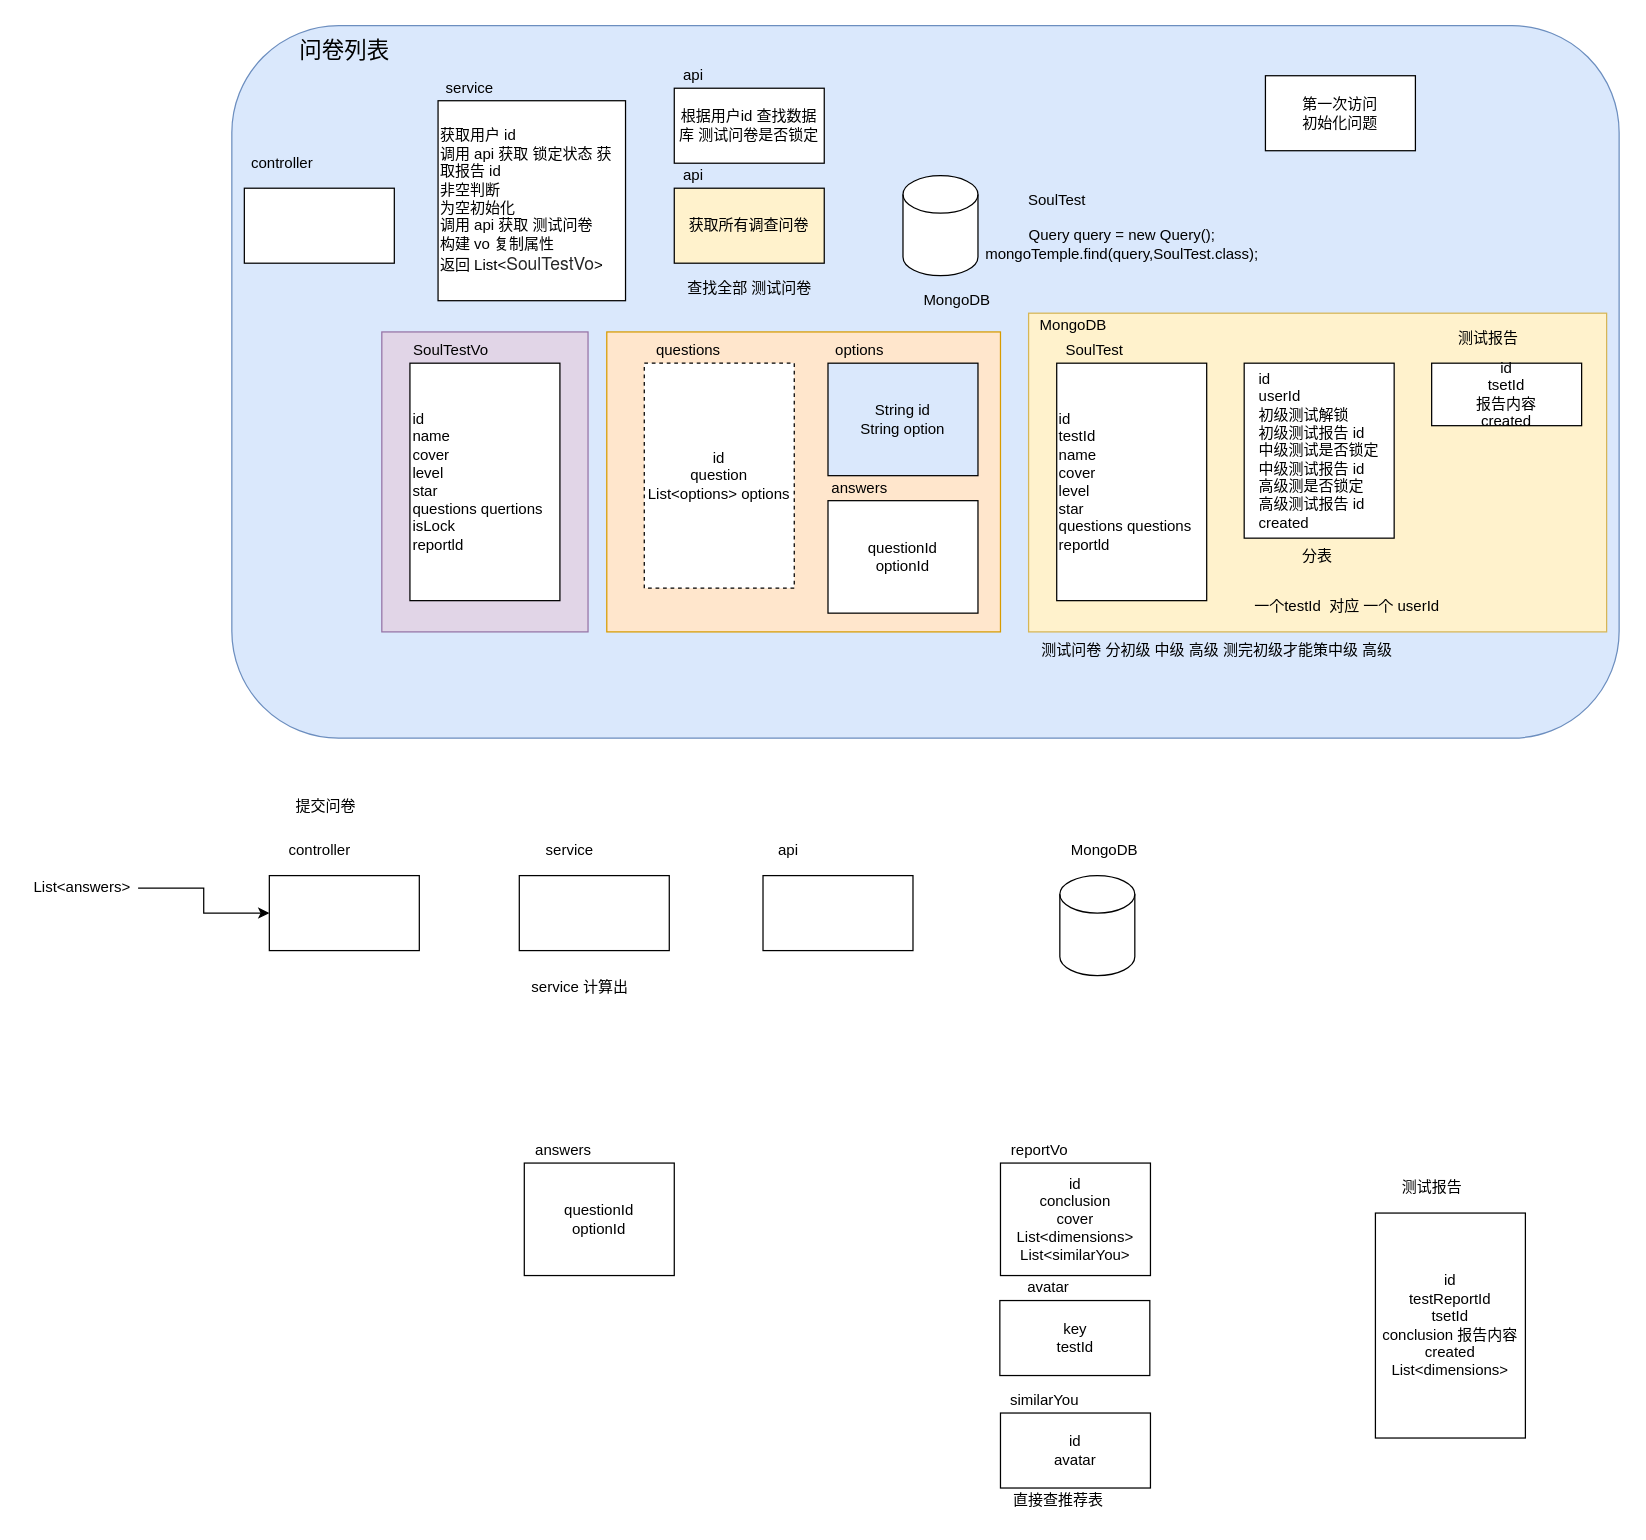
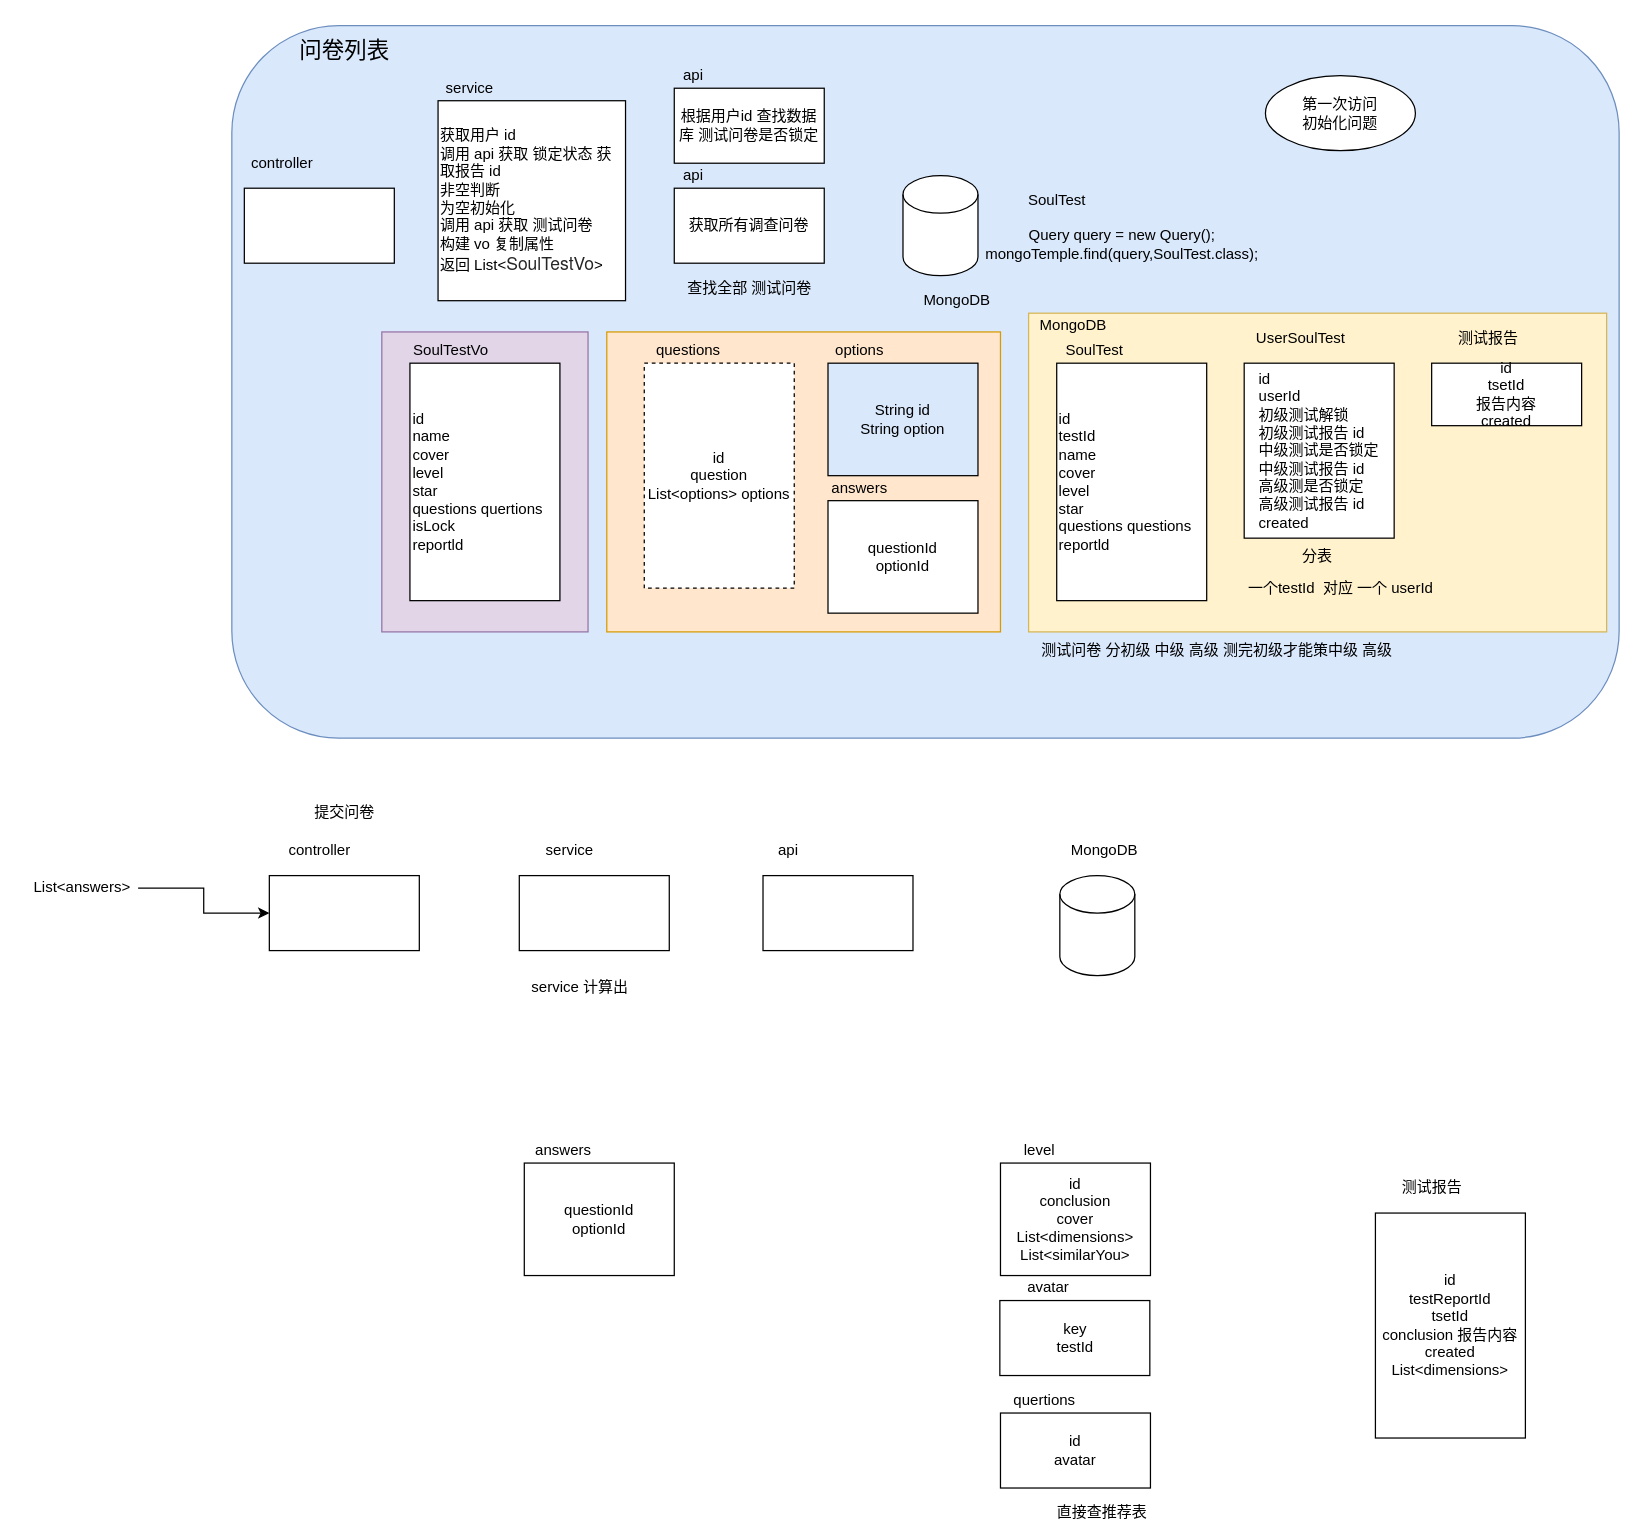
- <mxCell id="30" value="第一次访问&lt;br&gt;初始化问题" style="rounded=0;whiteSpace=wrap;html=1;" vertex="1" parent="1"><mxGeometry x="1012" y="60" width="120" height="60" as="geometry" /></mxCell>
+ <mxCell id="30" value="第一次访问&lt;br&gt;初始化问题" style="ellipse;whiteSpace=wrap;html=1;" vertex="1" parent="1"><mxGeometry x="1012" y="60" width="120" height="60" as="geometry" /></mxCell>
- <mxCell id="26" value="获取所有调查问卷" style="whiteSpace=wrap;html=1;fillColor=#fff2cc;" vertex="1" parent="1"><mxGeometry x="539" y="150" width="120" height="60" as="geometry" /></mxCell>
+ <mxCell id="26" value="获取所有调查问卷" style="whiteSpace=wrap;html=1;" vertex="1" parent="1"><mxGeometry x="539" y="150" width="120" height="60" as="geometry" /></mxCell>
+ <mxCell id="24" value="UserSoulTest" style="text;html=1;align=center;verticalAlign=middle;resizable=0;points=[];autosize=1;strokeColor=none;fillColor=none;" vertex="1" parent="1"><mxGeometry x="995" y="260" width="90" height="20" as="geometry" /></mxCell>
- <mxCell id="51" value="一个testId &amp;nbsp;对应 一个 userId" style="text;html=1;align=center;verticalAlign=middle;resizable=0;points=[];autosize=1;strokeColor=none;fillColor=none;" vertex="1" parent="1"><mxGeometry x="997" y="475" width="160" height="20" as="geometry" /></mxCell>
+ <mxCell id="51" value="一个testId &amp;nbsp;对应 一个 userId" style="text;html=1;align=center;verticalAlign=middle;resizable=0;points=[];autosize=1;strokeColor=none;fillColor=none;" vertex="1" parent="1"><mxGeometry x="992" y="460" width="160" height="20" as="geometry" /></mxCell>
- <mxCell id="35" value="提交问卷" style="text;html=1;align=center;verticalAlign=middle;resizable=0;points=[];autosize=1;strokeColor=none;fillColor=none;" vertex="1" parent="1"><mxGeometry x="230" y="635" width="60" height="20" as="geometry" /></mxCell>
+ <mxCell id="35" value="提交问卷" style="text;html=1;align=center;verticalAlign=middle;resizable=0;points=[];autosize=1;strokeColor=none;fillColor=none;" vertex="1" parent="1"><mxGeometry x="245" y="640" width="60" height="20" as="geometry" /></mxCell>
- <mxCell id="54" value="reportVo" style="text;html=1;align=center;verticalAlign=middle;resizable=0;points=[];autosize=1;strokeColor=none;fillColor=none;" vertex="1" parent="1"><mxGeometry x="801" y="910" width="60" height="20" as="geometry" /></mxCell>
+ <mxCell id="54" value="level" style="text;html=1;align=center;verticalAlign=middle;resizable=0;points=[];autosize=1;strokeColor=none;fillColor=none;" vertex="1" parent="1"><mxGeometry x="801" y="910" width="60" height="20" as="geometry" /></mxCell>
- <mxCell id="56" value="similarYou" style="text;html=1;align=center;verticalAlign=middle;resizable=0;points=[];autosize=1;strokeColor=none;fillColor=none;" vertex="1" parent="1"><mxGeometry x="800" y="1110" width="70" height="20" as="geometry" /></mxCell>
+ <mxCell id="56" value="quertions" style="text;html=1;align=center;verticalAlign=middle;resizable=0;points=[];autosize=1;strokeColor=none;fillColor=none;" vertex="1" parent="1"><mxGeometry x="800" y="1110" width="70" height="20" as="geometry" /></mxCell>
- <mxCell id="61" value="直接查推荐表" style="text;html=1;align=center;verticalAlign=middle;resizable=0;points=[];autosize=1;strokeColor=none;fillColor=none;" vertex="1" parent="1"><mxGeometry x="801" y="1190" width="90" height="20" as="geometry" /></mxCell>
+ <mxCell id="61" value="直接查推荐表" style="text;html=1;align=center;verticalAlign=middle;resizable=0;points=[];autosize=1;strokeColor=none;fillColor=none;" vertex="1" parent="1"><mxGeometry x="836" y="1200" width="90" height="20" as="geometry" /></mxCell>
